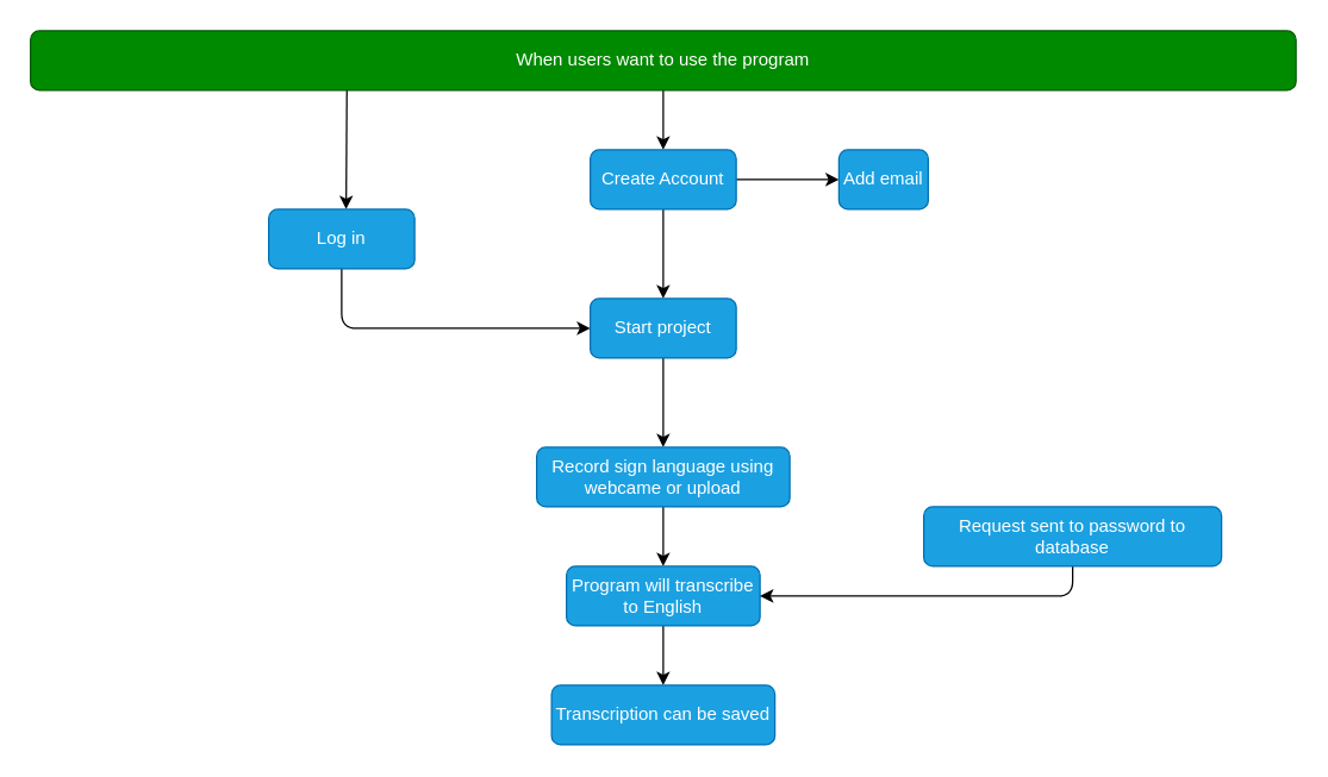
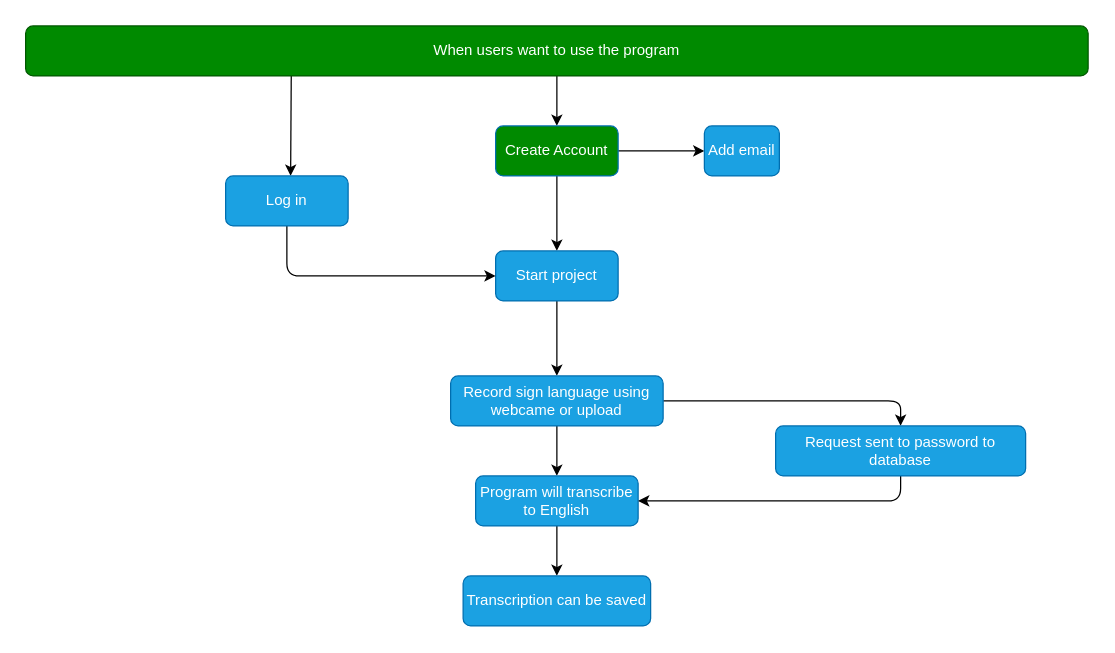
- <mxCell id="7" value="Create Account" style="rounded=1;whiteSpace=wrap;html=1;fillColor=#1ba1e2;fontColor=#ffffff;strokeColor=#006EAF;" vertex="1" parent="1"><mxGeometry x="396" y="100" width="98" height="40" as="geometry" /></mxCell>
+ <mxCell id="7" value="Create Account" style="rounded=1;whiteSpace=wrap;html=1;fillColor=#008a00;fontColor=#ffffff;strokeColor=#006EAF;" vertex="1" parent="1"><mxGeometry x="396" y="100" width="98" height="40" as="geometry" /></mxCell>
+ <mxCell id="12" style="edgeStyle=orthogonalEdgeStyle;rounded=1;html=1;entryX=0.5;entryY=0;entryDx=0;entryDy=0;strokeColor=default;" edge="1" parent="1" source="13" target="20"><mxGeometry relative="1" as="geometry" /></mxCell>
